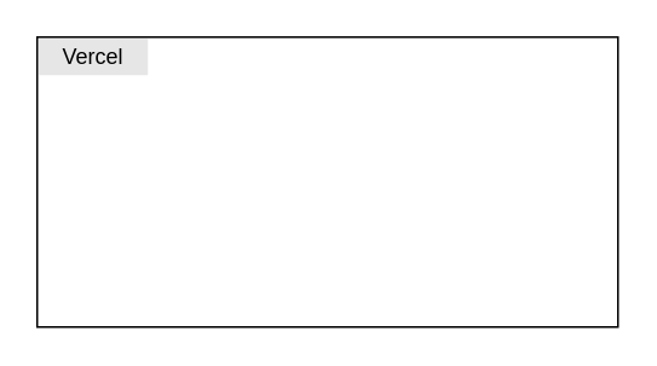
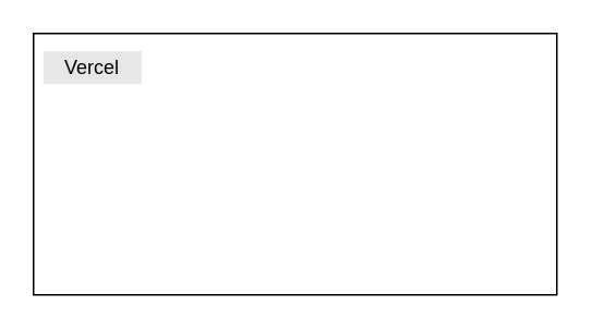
- <mxCell id="3" value="Vercel" style="text;align=center;verticalAlign=middle;rounded=0;fontFamily=Helvetica;shadow=0;strokeWidth=1;fillStyle=auto;fillColor=#E6E6E6;whiteSpace=wrap;html=1;labelBackgroundColor=none;labelBorderColor=none;textShadow=0;direction=west;glass=0;imageAspect=1;" parent="1" vertex="1"><mxGeometry x="21" y="21" width="60" height="20" as="geometry" /></mxCell>
+ <mxCell id="3" value="Vercel" style="text;align=center;verticalAlign=middle;rounded=0;fontFamily=Helvetica;shadow=0;strokeWidth=1;fillStyle=auto;fillColor=#E6E6E6;whiteSpace=wrap;html=1;labelBackgroundColor=none;labelBorderColor=none;textShadow=0;direction=west;glass=0;imageAspect=1;" parent="1" vertex="1"><mxGeometry x="26" y="31" width="60" height="20" as="geometry" /></mxCell>
